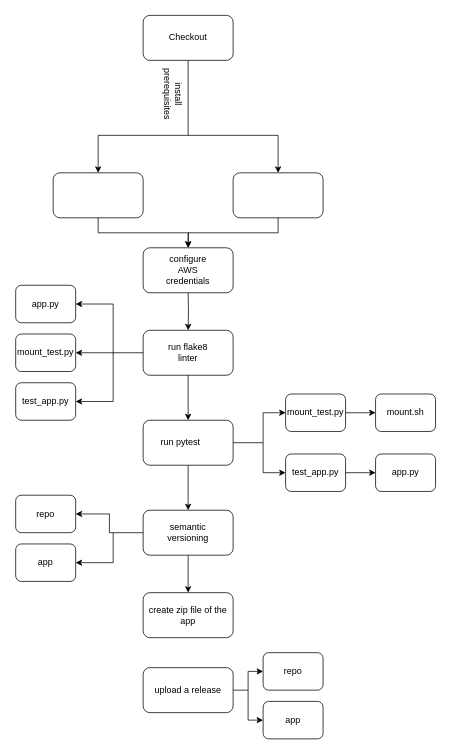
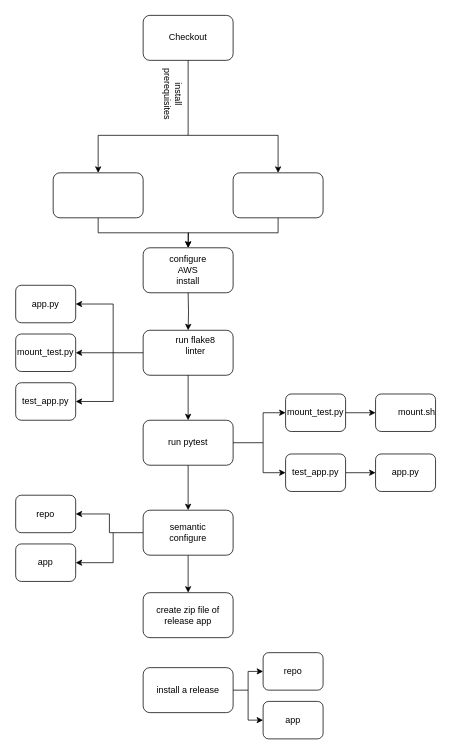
- <mxCell id="14" value="configure AWS credentials" style="text;html=1;strokeColor=none;fillColor=none;align=center;verticalAlign=middle;whiteSpace=wrap;rounded=0;" parent="12" vertex="1"><mxGeometry x="30" y="15" width="60" height="30" as="geometry" /></mxCell>
+ <mxCell id="14" value="configure AWS install" style="text;html=1;strokeColor=none;fillColor=none;align=center;verticalAlign=middle;whiteSpace=wrap;rounded=0;" parent="12" vertex="1"><mxGeometry x="30" y="15" width="60" height="30" as="geometry" /></mxCell>
- <mxCell id="17" value="run flake8 linter" style="text;html=1;strokeColor=none;fillColor=none;align=center;verticalAlign=middle;whiteSpace=wrap;rounded=0;" parent="15" vertex="1"><mxGeometry x="30" y="15" width="60" height="30" as="geometry" /></mxCell>
+ <mxCell id="17" value="run flake8 linter" style="text;html=1;strokeColor=none;fillColor=none;align=center;verticalAlign=middle;whiteSpace=wrap;rounded=0;" parent="15" vertex="1"><mxGeometry x="40" y="5" width="60" height="30" as="geometry" /></mxCell>
- <mxCell id="47" value="mount.sh" style="text;html=1;strokeColor=none;fillColor=none;align=center;verticalAlign=middle;whiteSpace=wrap;rounded=0;" parent="1" vertex="1"><mxGeometry x="520" y="537.5" width="40" height="25" as="geometry" /></mxCell>
+ <mxCell id="47" value="mount.sh" style="text;html=1;strokeColor=none;fillColor=none;align=center;verticalAlign=middle;whiteSpace=wrap;rounded=0;" parent="1" vertex="1"><mxGeometry x="535" y="537.5" width="40" height="25" as="geometry" /></mxCell>
- <mxCell id="34" value="run pytest" style="text;html=1;strokeColor=none;fillColor=none;align=center;verticalAlign=middle;whiteSpace=wrap;rounded=0;" parent="1" vertex="1"><mxGeometry x="210" y="575" width="60" height="30" as="geometry" /></mxCell>
+ <mxCell id="34" value="run pytest" style="text;html=1;strokeColor=none;fillColor=none;align=center;verticalAlign=middle;whiteSpace=wrap;rounded=0;" parent="1" vertex="1"><mxGeometry x="220" y="575" width="60" height="30" as="geometry" /></mxCell>
- <mxCell id="51" value="semantic versioning" style="text;html=1;strokeColor=none;fillColor=none;align=center;verticalAlign=middle;whiteSpace=wrap;rounded=0;" parent="1" vertex="1"><mxGeometry x="220" y="695" width="60" height="30" as="geometry" /></mxCell>
+ <mxCell id="51" value="semantic configure" style="text;html=1;strokeColor=none;fillColor=none;align=center;verticalAlign=middle;whiteSpace=wrap;rounded=0;" parent="1" vertex="1"><mxGeometry x="220" y="695" width="60" height="30" as="geometry" /></mxCell>
- <mxCell id="59" value="create zip file of the app" style="rounded=1;whiteSpace=wrap;html=1;" vertex="1" parent="1"><mxGeometry x="190" y="790" width="120" height="60" as="geometry" /></mxCell>
+ <mxCell id="59" value="create zip file of release app" style="rounded=1;whiteSpace=wrap;html=1;" vertex="1" parent="1"><mxGeometry x="190" y="790" width="120" height="60" as="geometry" /></mxCell>
- <mxCell id="61" value="upload a release" style="rounded=1;whiteSpace=wrap;html=1;" vertex="1" parent="1"><mxGeometry x="190" y="890" width="120" height="60" as="geometry" /></mxCell>
+ <mxCell id="61" value="install a release" style="rounded=1;whiteSpace=wrap;html=1;" vertex="1" parent="1"><mxGeometry x="190" y="890" width="120" height="60" as="geometry" /></mxCell>
